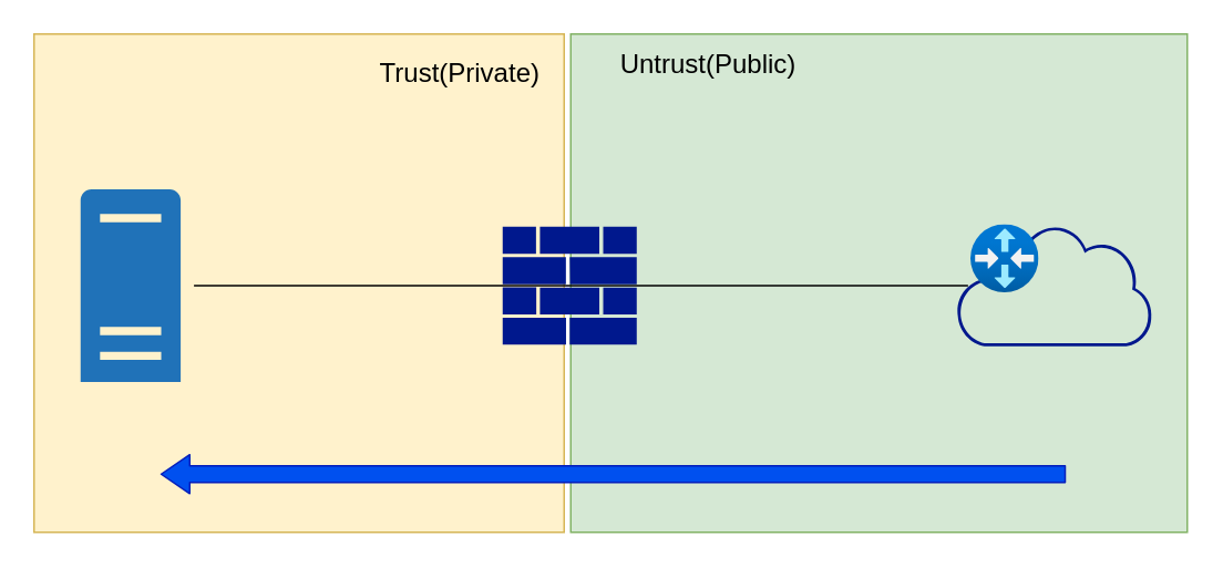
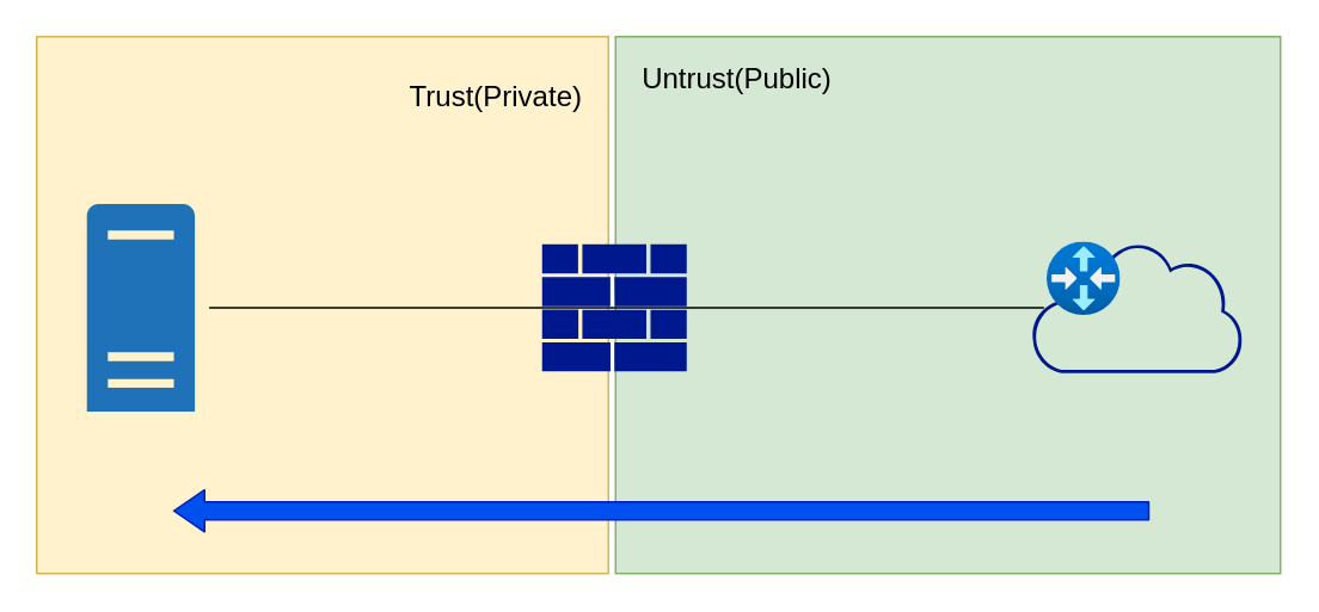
- <mxCell id="14" value="Untrust(Public)" style="text;strokeColor=none;fillColor=none;html=1;align=center;verticalAlign=middle;whiteSpace=wrap;rounded=0;fontSize=16;" vertex="1" parent="12"><mxGeometry x="365" y="23" width="122" height="30" as="geometry" /></mxCell>
+ <mxCell id="14" value="Untrust(Public)" style="text;strokeColor=none;fillColor=none;html=1;align=center;verticalAlign=middle;whiteSpace=wrap;rounded=0;fontSize=16;" vertex="1" parent="12"><mxGeometry x="350" y="28" width="122" height="30" as="geometry" /></mxCell>
- <mxCell id="13" value="Trust(Private)" style="text;strokeColor=none;fillColor=none;html=1;align=center;verticalAlign=middle;whiteSpace=wrap;rounded=0;fontSize=16;" vertex="1" parent="12"><mxGeometry x="217" y="28" width="119" height="30" as="geometry" /></mxCell>
+ <mxCell id="13" value="Trust(Private)" style="text;strokeColor=none;fillColor=none;html=1;align=center;verticalAlign=middle;whiteSpace=wrap;rounded=0;fontSize=16;" vertex="1" parent="12"><mxGeometry x="217" y="38" width="119" height="30" as="geometry" /></mxCell>
